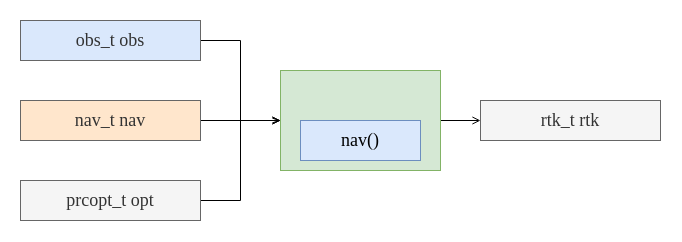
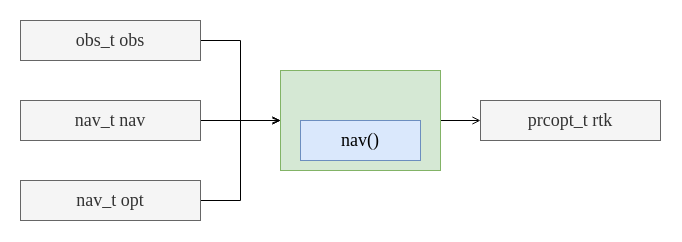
- <mxCell id="5" value="&lt;font face=&quot;Lucida Console&quot;&gt;&lt;span style=&quot;font-size: 18px;&quot;&gt;obs_t obs&lt;/span&gt;&lt;/font&gt;" style="rounded=0;whiteSpace=wrap;html=1;fillColor=#dae8fc;strokeColor=#666666;fontColor=#333333;" parent="1" vertex="1"><mxGeometry x="20" y="20" width="180" height="40" as="geometry" /></mxCell>
+ <mxCell id="5" value="&lt;font face=&quot;Lucida Console&quot;&gt;&lt;span style=&quot;font-size: 18px;&quot;&gt;obs_t obs&lt;/span&gt;&lt;/font&gt;" style="rounded=0;whiteSpace=wrap;html=1;fillColor=#f5f5f5;strokeColor=#666666;fontColor=#333333;" parent="1" vertex="1"><mxGeometry x="20" y="20" width="180" height="40" as="geometry" /></mxCell>
- <mxCell id="7" value="&lt;font face=&quot;Lucida Console&quot;&gt;&lt;span style=&quot;font-size: 18px;&quot;&gt;nav_t nav&lt;/span&gt;&lt;/font&gt;" style="rounded=0;whiteSpace=wrap;html=1;fillColor=#ffe6cc;strokeColor=#666666;fontColor=#333333;" parent="1" vertex="1"><mxGeometry x="20" y="100" width="180" height="40" as="geometry" /></mxCell>
+ <mxCell id="7" value="&lt;font face=&quot;Lucida Console&quot;&gt;&lt;span style=&quot;font-size: 18px;&quot;&gt;nav_t nav&lt;/span&gt;&lt;/font&gt;" style="rounded=0;whiteSpace=wrap;html=1;fillColor=#f5f5f5;strokeColor=#666666;fontColor=#333333;" parent="1" vertex="1"><mxGeometry x="20" y="100" width="180" height="40" as="geometry" /></mxCell>
- <mxCell id="10" value="&lt;font face=&quot;Lucida Console&quot;&gt;&lt;span style=&quot;font-size: 18px;&quot;&gt;rtk_t rtk&lt;/span&gt;&lt;/font&gt;" style="rounded=0;whiteSpace=wrap;html=1;fillColor=#f5f5f5;strokeColor=#666666;fontColor=#333333;" parent="1" vertex="1"><mxGeometry x="480" y="100" width="180" height="40" as="geometry" /></mxCell>
+ <mxCell id="10" value="&lt;font face=&quot;Lucida Console&quot;&gt;&lt;span style=&quot;font-size: 18px;&quot;&gt;prcopt_t rtk&lt;/span&gt;&lt;/font&gt;" style="rounded=0;whiteSpace=wrap;html=1;fillColor=#f5f5f5;strokeColor=#666666;fontColor=#333333;" parent="1" vertex="1"><mxGeometry x="480" y="100" width="180" height="40" as="geometry" /></mxCell>
- <mxCell id="9" value="&lt;font face=&quot;Lucida Console&quot;&gt;&lt;span style=&quot;font-size: 18px;&quot;&gt;prcopt_t opt&lt;/span&gt;&lt;/font&gt;" style="rounded=0;whiteSpace=wrap;html=1;fillColor=#f5f5f5;strokeColor=#666666;fontColor=#333333;" parent="1" vertex="1"><mxGeometry x="20" y="180" width="180" height="40" as="geometry" /></mxCell>
+ <mxCell id="9" value="&lt;font face=&quot;Lucida Console&quot;&gt;&lt;span style=&quot;font-size: 18px;&quot;&gt;nav_t opt&lt;/span&gt;&lt;/font&gt;" style="rounded=0;whiteSpace=wrap;html=1;fillColor=#f5f5f5;strokeColor=#666666;fontColor=#333333;" parent="1" vertex="1"><mxGeometry x="20" y="180" width="180" height="40" as="geometry" /></mxCell>
